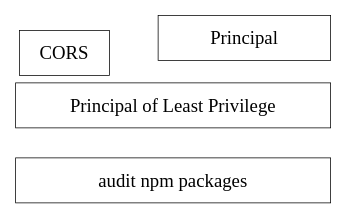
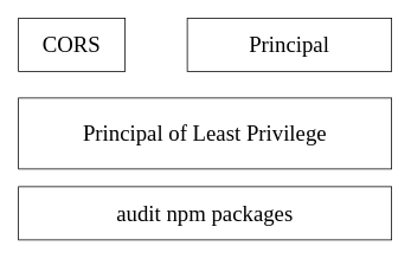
- <mxCell id="2" value="CORS" style="rounded=0;whiteSpace=wrap;html=1;fontFamily=Comfortaa;fontSource=https%3A%2F%2Ffonts.googleapis.com%2Fcss%3Ffamily%3DComfortaa;fontSize=25;" vertex="1" parent="1"><mxGeometry x="25" y="40" width="120" height="60" as="geometry" /></mxCell>
+ <mxCell id="2" value="CORS" style="rounded=0;whiteSpace=wrap;html=1;fontFamily=Comfortaa;fontSource=https%3A%2F%2Ffonts.googleapis.com%2Fcss%3Ffamily%3DComfortaa;fontSize=25;" vertex="1" parent="1"><mxGeometry x="20" y="20" width="120" height="60" as="geometry" /></mxCell>
- <mxCell id="4" value="Principal of Least Privilege" style="rounded=0;whiteSpace=wrap;html=1;fontFamily=Comfortaa;fontSource=https%3A%2F%2Ffonts.googleapis.com%2Fcss%3Ffamily%3DComfortaa;fontSize=25;" vertex="1" parent="1"><mxGeometry x="20" y="110" width="420" height="60" as="geometry" /></mxCell>
+ <mxCell id="4" value="Principal of Least Privilege" style="rounded=0;whiteSpace=wrap;html=1;fontFamily=Comfortaa;fontSource=https%3A%2F%2Ffonts.googleapis.com%2Fcss%3Ffamily%3DComfortaa;fontSize=25;" vertex="1" parent="1"><mxGeometry x="20" y="110" width="420" height="80" as="geometry" /></mxCell>
